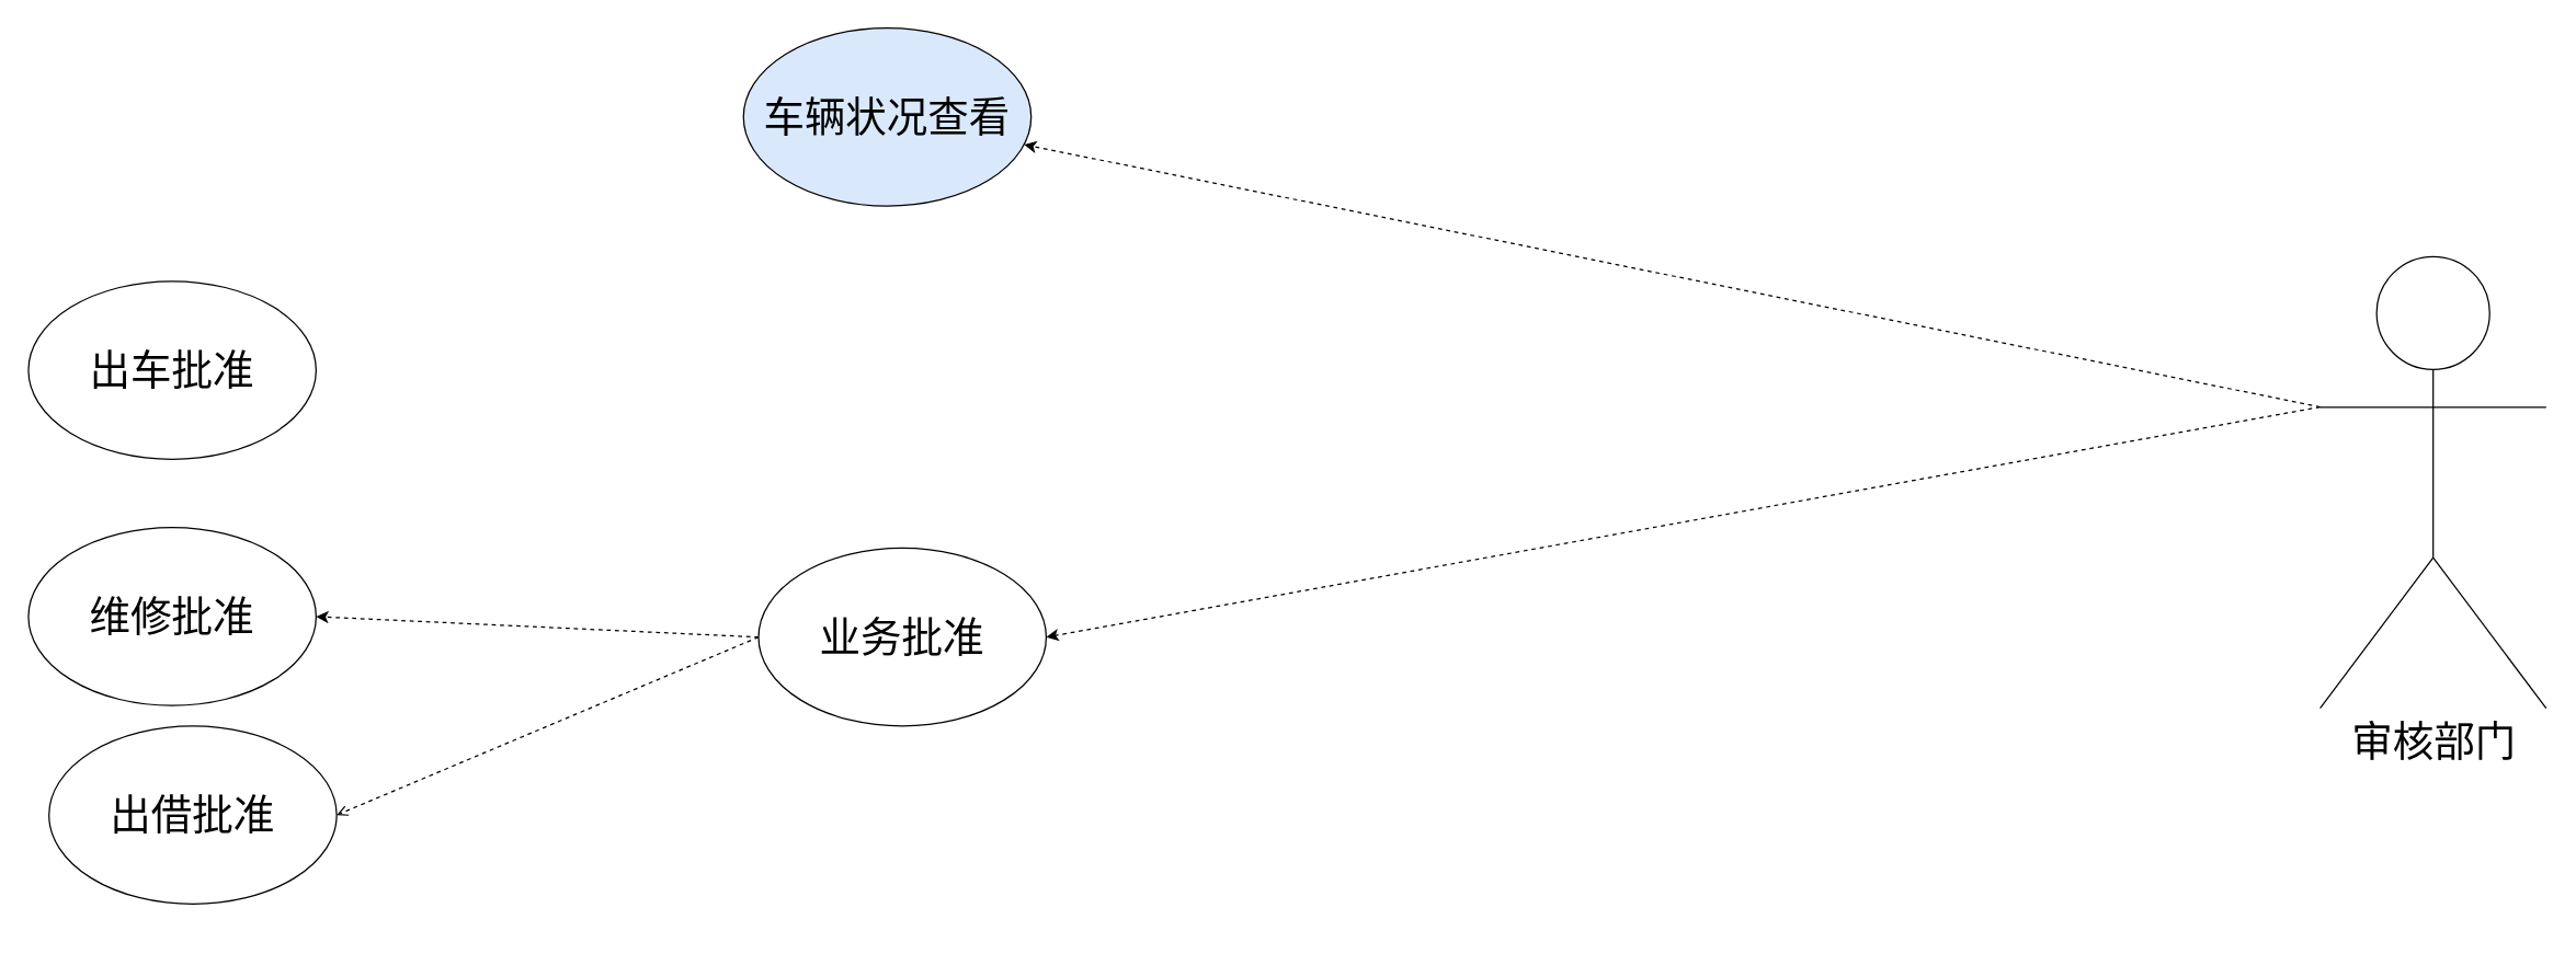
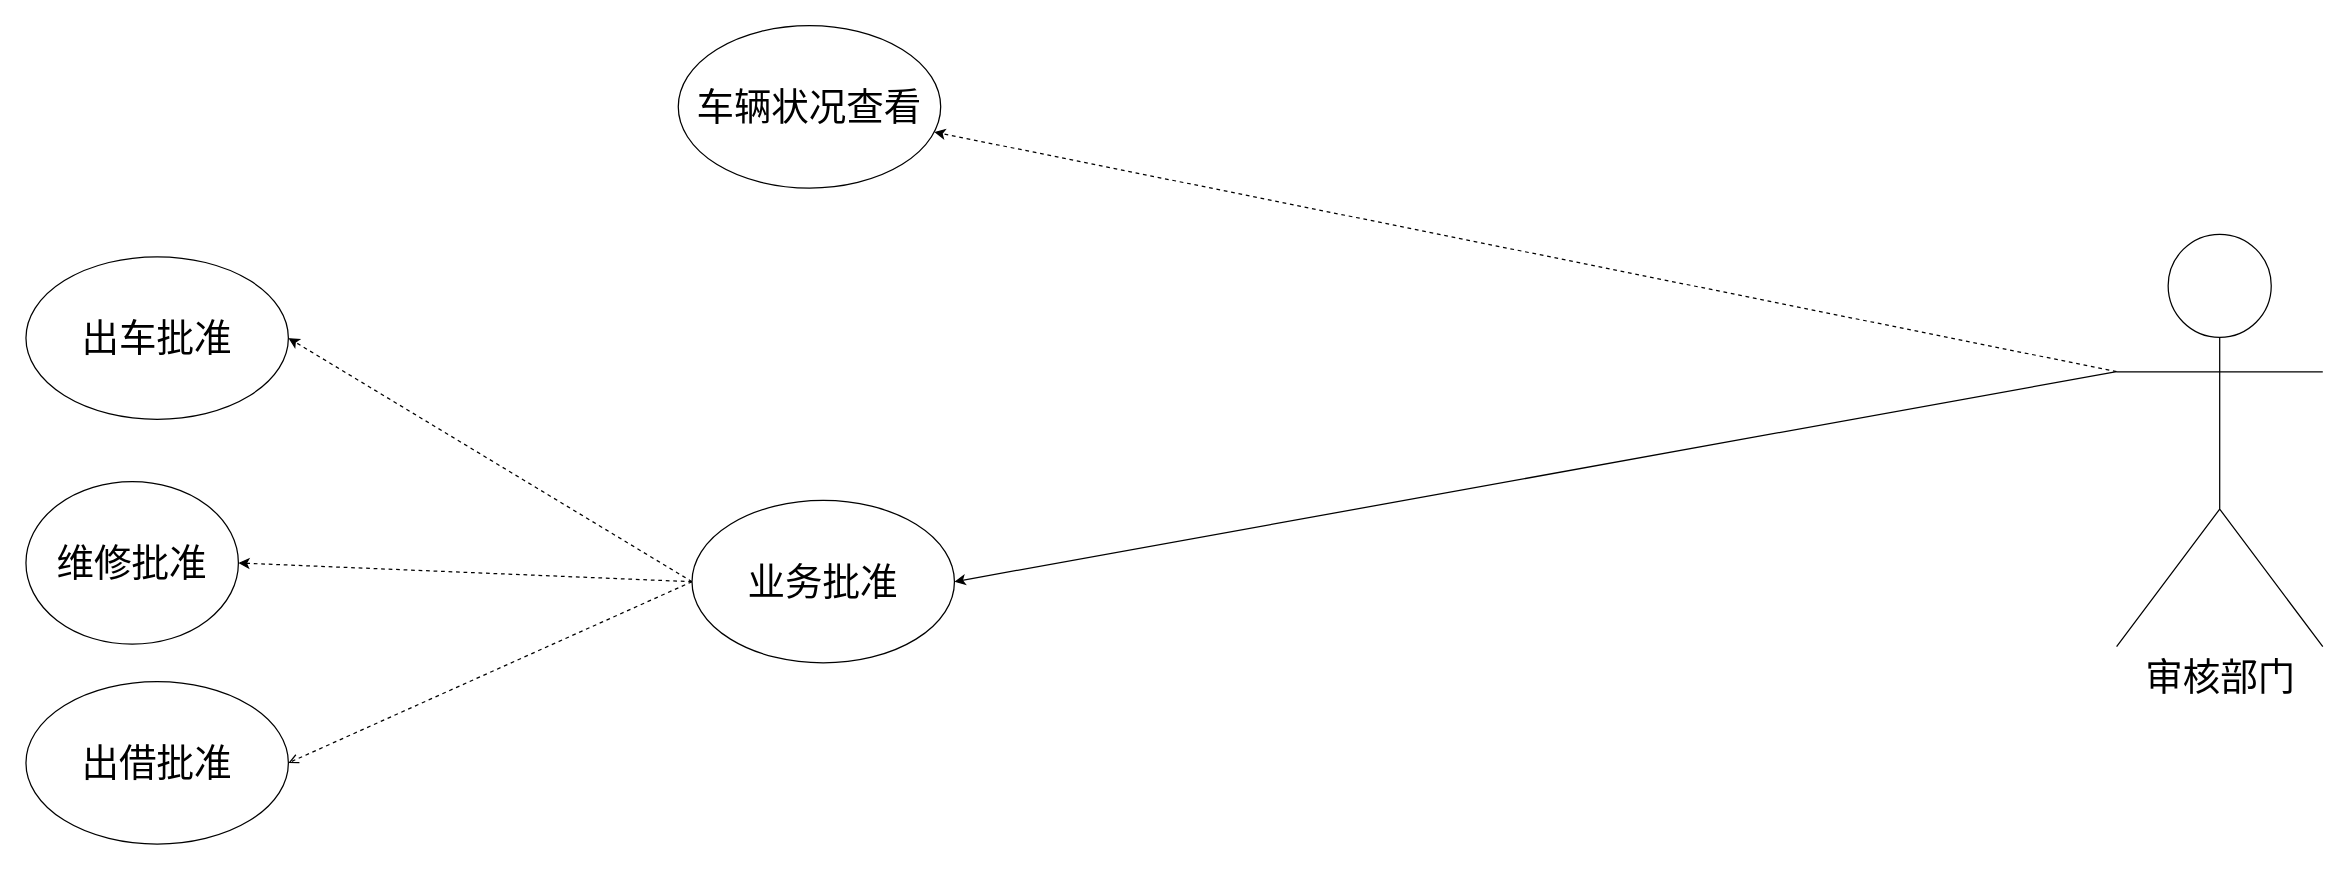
- <mxCell id="12" value="&lt;span style=&quot;font-size: 30px;&quot;&gt;车辆状况查看&lt;/span&gt;" style="ellipse;whiteSpace=wrap;html=1;fontSize=30;fillColor=#dae8fc;" vertex="1" parent="1"><mxGeometry x="542" y="20" width="210" height="130" as="geometry" /></mxCell>
+ <mxCell id="12" value="&lt;span style=&quot;font-size: 30px;&quot;&gt;车辆状况查看&lt;/span&gt;" style="ellipse;whiteSpace=wrap;html=1;fontSize=30;" vertex="1" parent="1"><mxGeometry x="542" y="20" width="210" height="130" as="geometry" /></mxCell>
+ <mxCell id="5" style="edgeStyle=none;rounded=0;orthogonalLoop=1;jettySize=auto;html=1;exitX=0;exitY=0.5;exitDx=0;exitDy=0;entryX=1;entryY=0.5;entryDx=0;entryDy=0;dashed=1;fontSize=30;" edge="1" parent="1" source="8" target="2"><mxGeometry relative="1" as="geometry" /></mxCell>
- <mxCell id="9" style="edgeStyle=none;rounded=0;orthogonalLoop=1;jettySize=auto;html=1;exitX=0;exitY=0.333;exitDx=0;exitDy=0;exitPerimeter=0;entryX=1;entryY=0.5;entryDx=0;entryDy=0;dashed=1;fontSize=30;" edge="1" parent="1" source="11" target="8"><mxGeometry relative="1" as="geometry" /></mxCell>
+ <mxCell id="9" style="edgeStyle=none;rounded=0;orthogonalLoop=1;jettySize=auto;html=1;exitX=0;exitY=0.333;exitDx=0;exitDy=0;exitPerimeter=0;entryX=1;entryY=0.5;entryDx=0;entryDy=0;dashed=0;fontSize=30;" edge="1" parent="1" source="11" target="8"><mxGeometry relative="1" as="geometry" /></mxCell>
- <mxCell id="3" value="&lt;span style=&quot;font-size: 30px;&quot;&gt;维修批准&lt;/span&gt;" style="ellipse;whiteSpace=wrap;html=1;fontSize=30;" vertex="1" parent="1"><mxGeometry x="20" y="385" width="210" height="130" as="geometry" /></mxCell>
+ <mxCell id="3" value="&lt;span style=&quot;font-size: 30px;&quot;&gt;维修批准&lt;/span&gt;" style="ellipse;whiteSpace=wrap;html=1;fontSize=30;" vertex="1" parent="1"><mxGeometry x="20" y="385" width="170" height="130" as="geometry" /></mxCell>
- <mxCell id="4" value="&lt;span style=&quot;font-size: 30px;&quot;&gt;出借批准&lt;/span&gt;" style="ellipse;whiteSpace=wrap;html=1;fontSize=30;" vertex="1" parent="1"><mxGeometry x="35" y="530" width="210" height="130" as="geometry" /></mxCell>
+ <mxCell id="4" value="&lt;span style=&quot;font-size: 30px;&quot;&gt;出借批准&lt;/span&gt;" style="ellipse;whiteSpace=wrap;html=1;fontSize=30;" vertex="1" parent="1"><mxGeometry x="20" y="545" width="210" height="130" as="geometry" /></mxCell>
